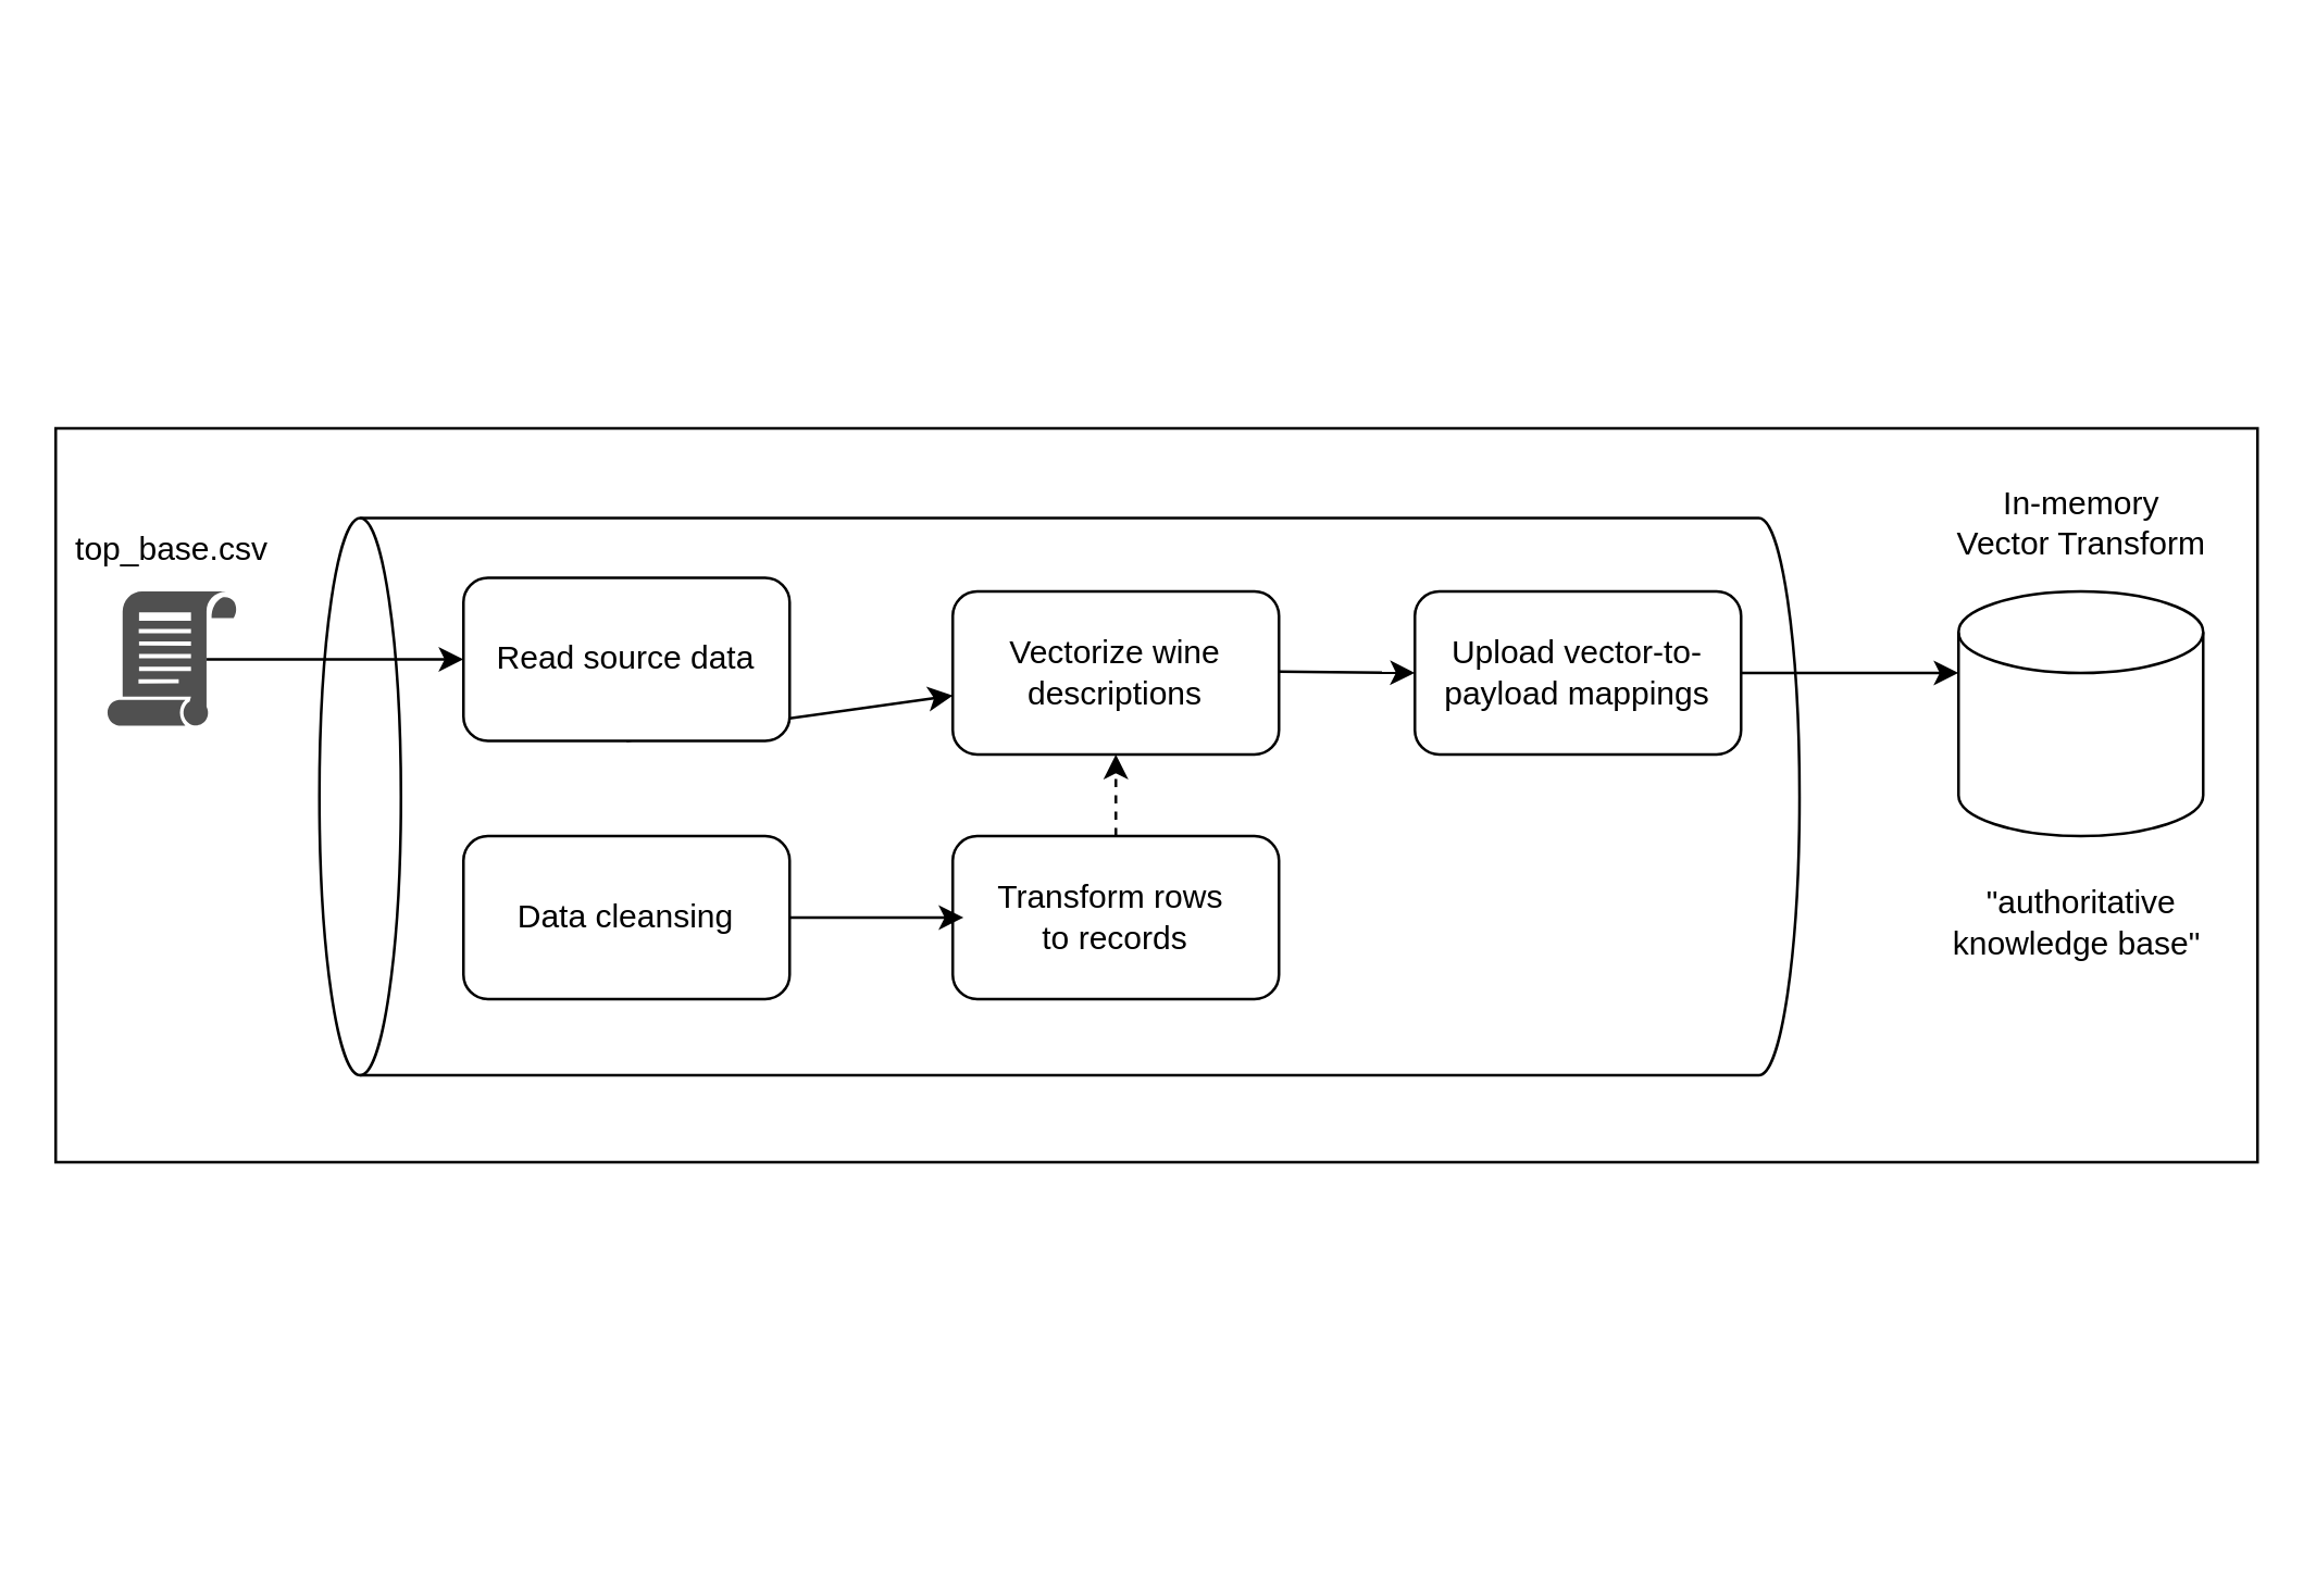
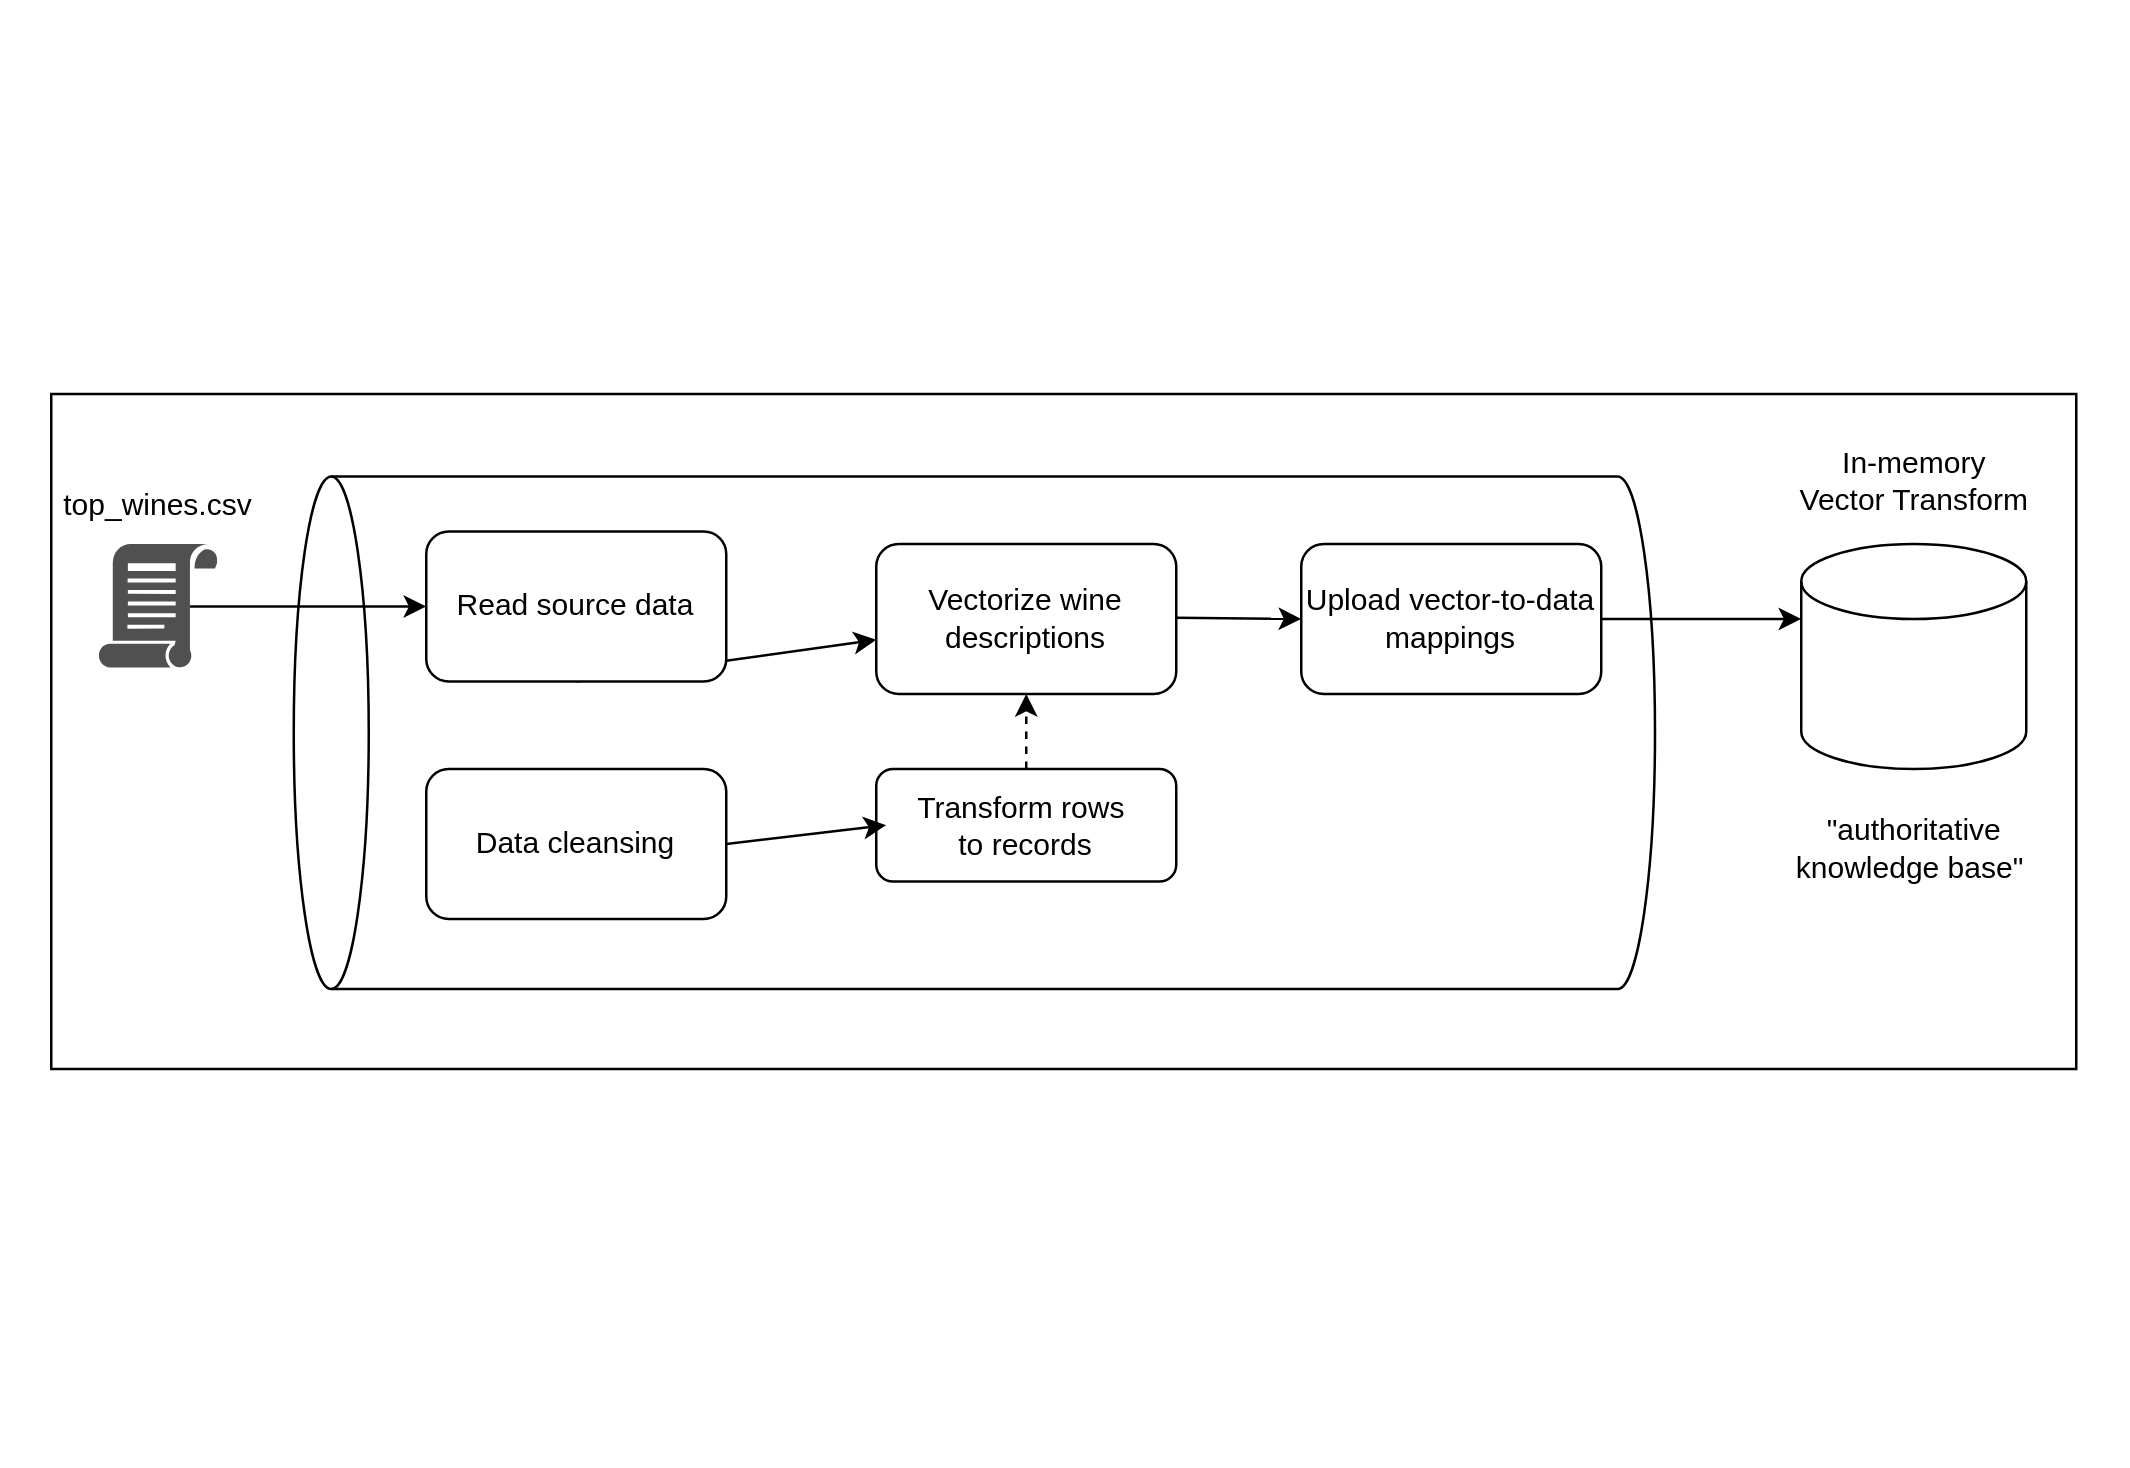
- <mxCell id="5" value="top_base.csv" style="text;html=1;align=center;verticalAlign=middle;whiteSpace=wrap;rounded=0;" parent="3" vertex="1"><mxGeometry width="85.765" height="30" as="geometry" /></mxCell>
+ <mxCell id="5" value="top_wines.csv" style="text;html=1;align=center;verticalAlign=middle;whiteSpace=wrap;rounded=0;" parent="3" vertex="1"><mxGeometry width="85.765" height="30" as="geometry" /></mxCell>
- <mxCell id="15" value="Upload vector-to-payload mappings" style="rounded=1;whiteSpace=wrap;html=1;" parent="1" vertex="1"><mxGeometry x="520" y="217" width="120" height="60" as="geometry" /></mxCell>
+ <mxCell id="15" value="Upload vector-to-data mappings" style="rounded=1;whiteSpace=wrap;html=1;" parent="1" vertex="1"><mxGeometry x="520" y="217" width="120" height="60" as="geometry" /></mxCell>
- <mxCell id="11" value="Transform rows&amp;nbsp;&lt;div&gt;to records&lt;/div&gt;" style="rounded=1;whiteSpace=wrap;html=1;" parent="1" vertex="1"><mxGeometry x="350" y="307" width="120" height="60" as="geometry" /></mxCell>
+ <mxCell id="11" value="Transform rows&amp;nbsp;&lt;div&gt;to records&lt;/div&gt;" style="rounded=1;whiteSpace=wrap;html=1;" parent="1" vertex="1"><mxGeometry x="350" y="307" width="120" height="45" as="geometry" /></mxCell>
